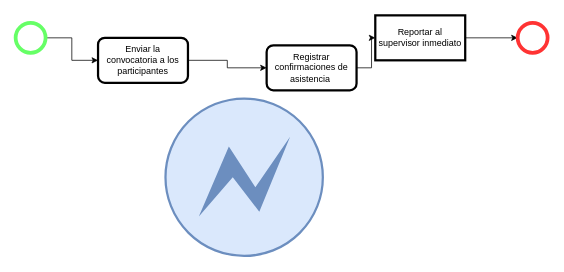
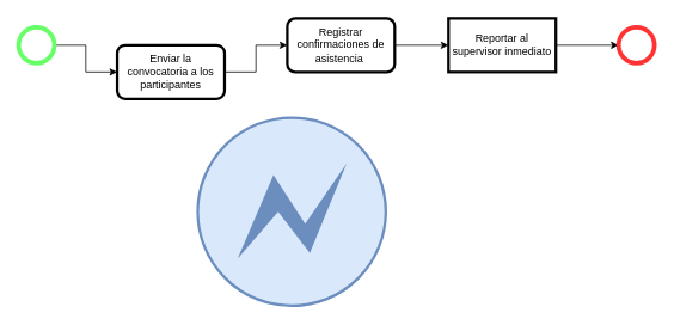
- <mxCell id="7" value="Registrar confirmaciones de asistencia&amp;nbsp;" style="rounded=1;whiteSpace=wrap;html=1;strokeColor=#000000;strokeWidth=3;" parent="1" vertex="1"><mxGeometry x="355" y="60" width="120" height="60" as="geometry" /></mxCell>
+ <mxCell id="7" value="Registrar confirmaciones de asistencia&amp;nbsp;" style="rounded=1;whiteSpace=wrap;html=1;strokeColor=#000000;strokeWidth=3;" parent="1" vertex="1"><mxGeometry x="320" y="20" width="120" height="60" as="geometry" /></mxCell>
